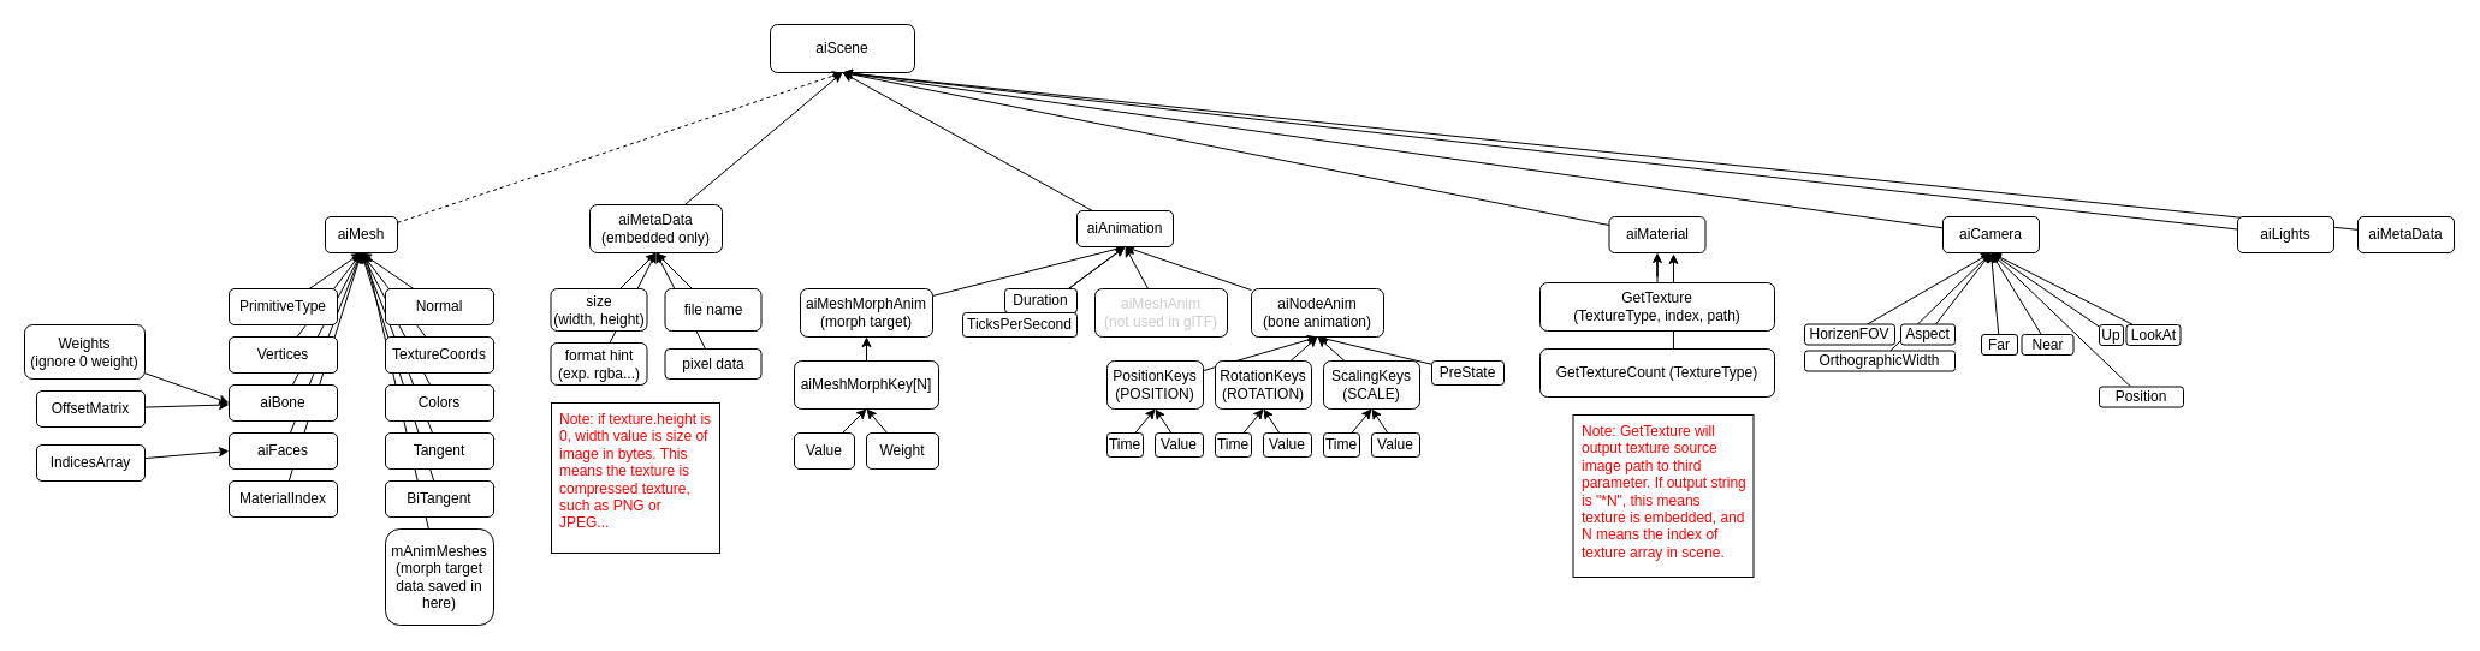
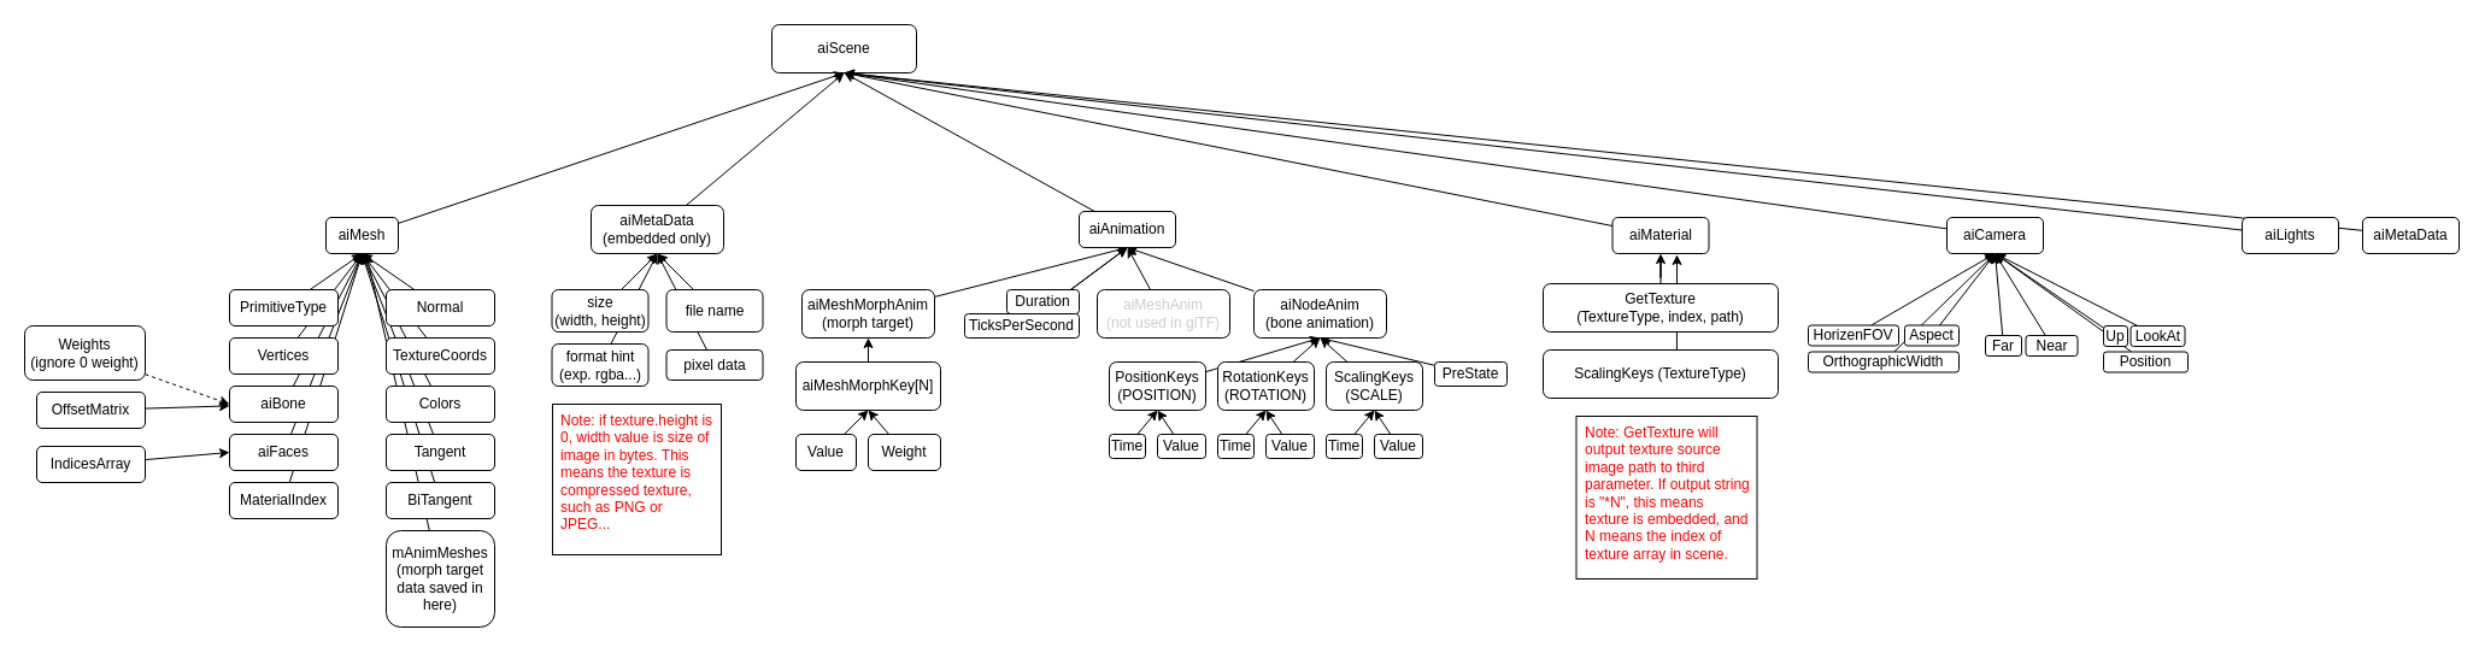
- <mxCell id="26" value="" style="rounded=0;orthogonalLoop=1;jettySize=auto;html=1;entryX=0.5;entryY=1;entryDx=0;entryDy=0;dashed=1;" parent="1" source="27" target="25" edge="1"><mxGeometry relative="1" as="geometry"><mxPoint x="530" y="90" as="targetPoint" /></mxGeometry></mxCell>
+ <mxCell id="26" value="" style="rounded=0;orthogonalLoop=1;jettySize=auto;html=1;entryX=0.5;entryY=1;entryDx=0;entryDy=0;" parent="1" source="27" target="25" edge="1"><mxGeometry relative="1" as="geometry"><mxPoint x="530" y="90" as="targetPoint" /></mxGeometry></mxCell>
- <mxCell id="91" value="GetTextureCount (TextureType)" style="rounded=1;whiteSpace=wrap;html=1;" parent="1" vertex="1"><mxGeometry x="1280" y="290" width="195" height="40" as="geometry" /></mxCell>
+ <mxCell id="91" value="ScalingKeys (TextureType)" style="rounded=1;whiteSpace=wrap;html=1;" parent="1" vertex="1"><mxGeometry x="1280" y="290" width="195" height="40" as="geometry" /></mxCell>
- <mxCell id="49" style="edgeStyle=none;rounded=0;orthogonalLoop=1;jettySize=auto;html=1;entryX=0;entryY=0.5;entryDx=0;entryDy=0;" parent="1" source="50" target="39" edge="1"><mxGeometry relative="1" as="geometry" /></mxCell>
+ <mxCell id="49" style="edgeStyle=none;rounded=0;orthogonalLoop=1;jettySize=auto;html=1;entryX=0;entryY=0.5;entryDx=0;entryDy=0;dashed=1;" parent="1" source="50" target="39" edge="1"><mxGeometry relative="1" as="geometry" /></mxCell>
- <mxCell id="106" value="Position" style="rounded=1;whiteSpace=wrap;html=1;" parent="1" vertex="1"><mxGeometry x="1745" y="321.5" width="70" height="17" as="geometry" /></mxCell>
+ <mxCell id="106" value="Position" style="rounded=1;whiteSpace=wrap;html=1;" parent="1" vertex="1"><mxGeometry x="1745" y="291.5" width="70" height="17" as="geometry" /></mxCell>
